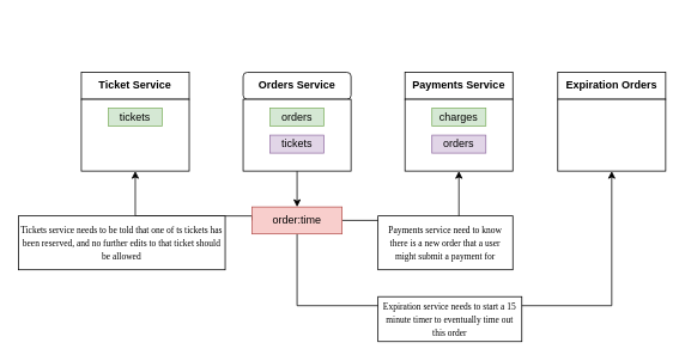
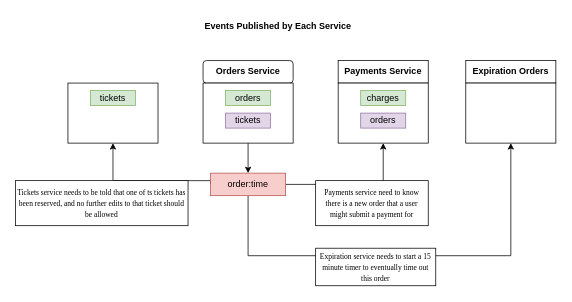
+ <mxCell id="5" value="Events Published by Each Service" style="text;html=1;strokeColor=none;fillColor=none;align=center;verticalAlign=middle;whiteSpace=wrap;rounded=0;fontStyle=1" parent="1" vertex="1"><mxGeometry x="200" y="20" width="340" height="30" as="geometry" /></mxCell>
- <mxCell id="2" value="Ticket Service" style="rounded=0;whiteSpace=wrap;html=1;fontStyle=1" parent="1" vertex="1"><mxGeometry x="90" y="80" width="120" height="30" as="geometry" /></mxCell>
